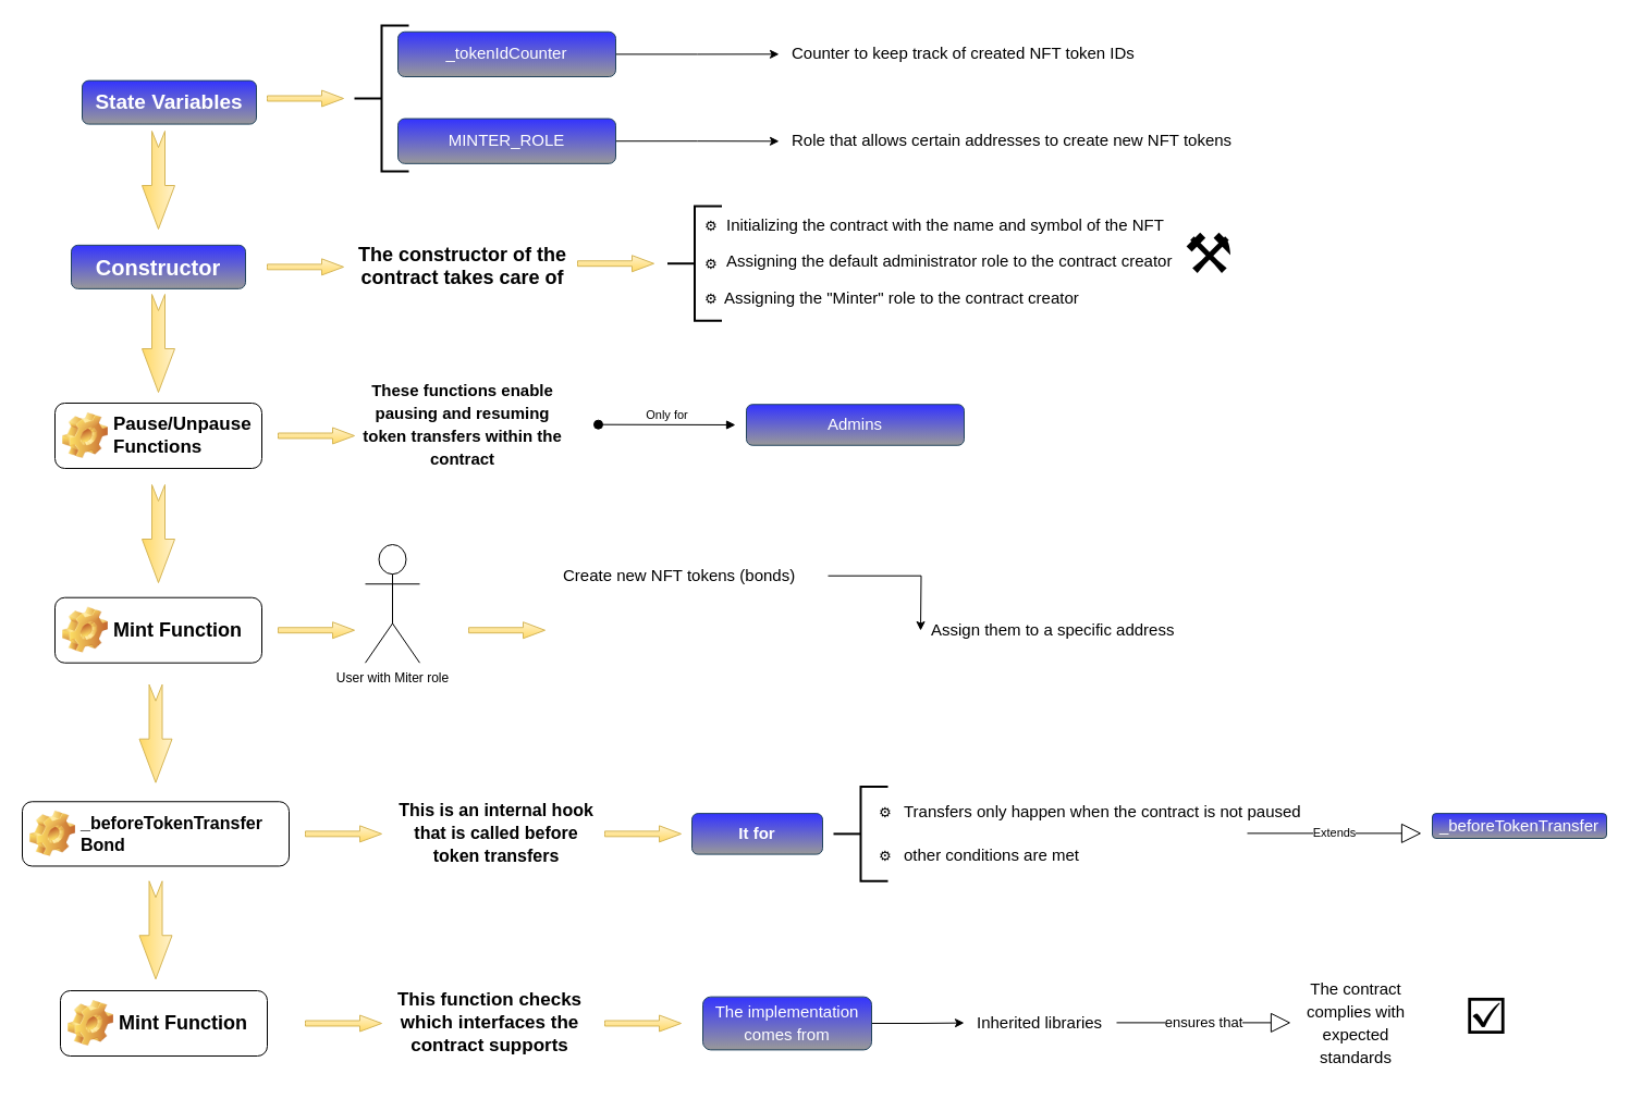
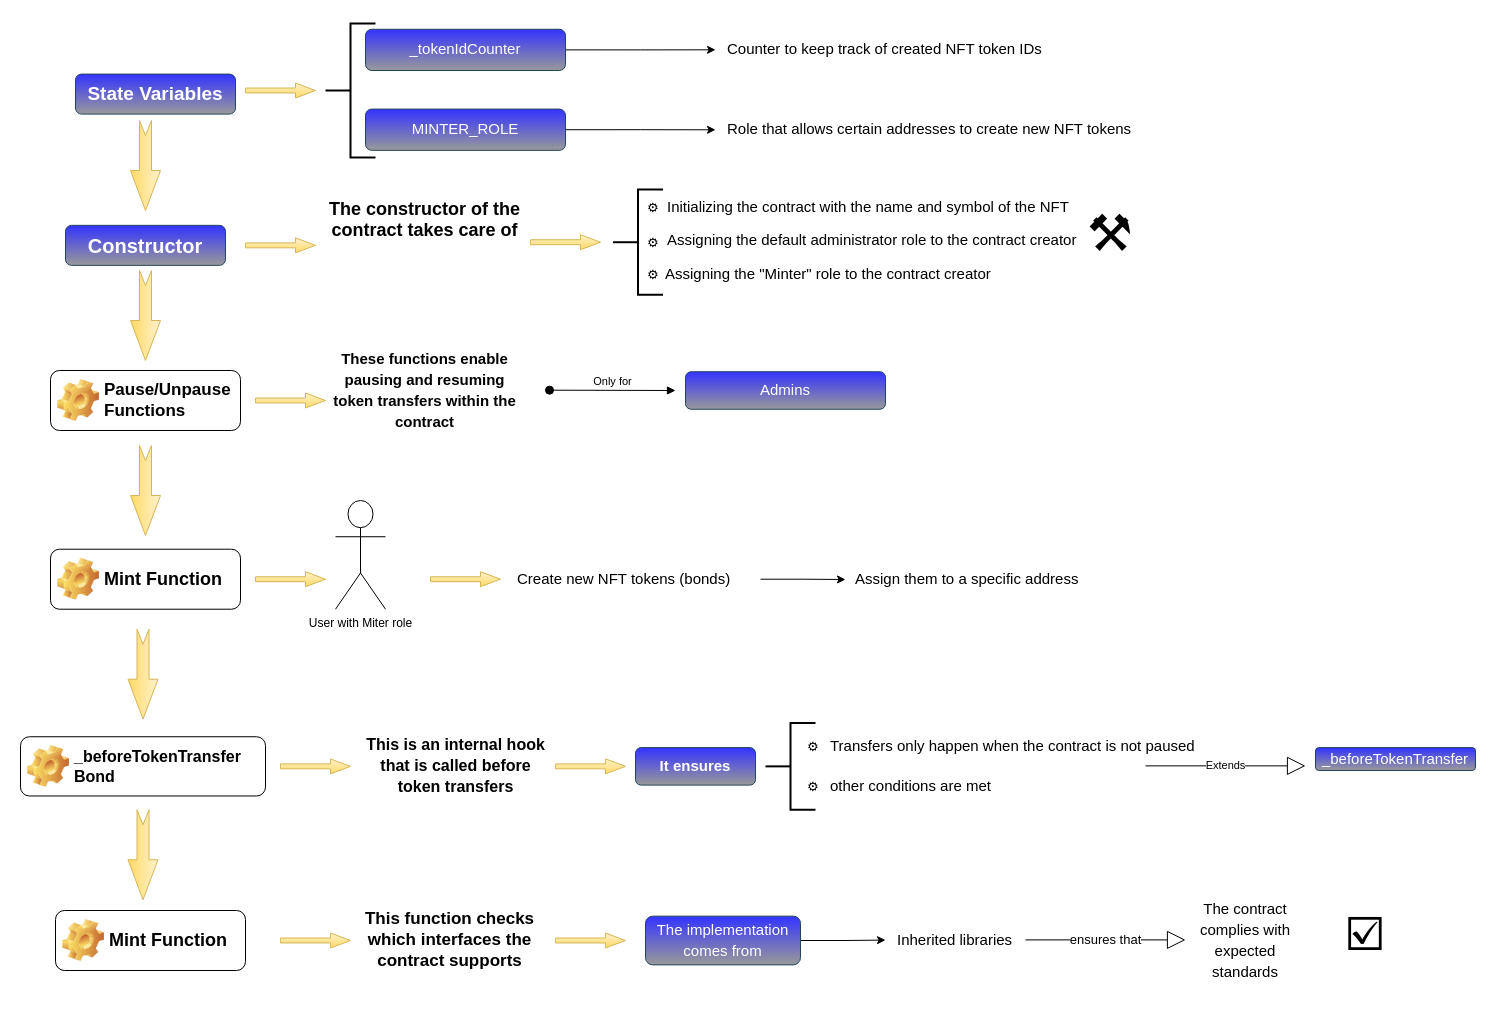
- <mxCell id="12" value="&lt;div style=&quot;line-height: 19px;&quot;&gt;&lt;font size=&quot;1&quot; style=&quot;&quot;&gt;&lt;b style=&quot;font-size: 18px;&quot;&gt;The constructor of the contract takes care of&lt;/b&gt;&lt;/font&gt;&lt;br&gt;&lt;/div&gt;" style="text;html=1;strokeColor=none;fillColor=none;align=center;verticalAlign=middle;whiteSpace=wrap;rounded=0;fontFamily=Helvetica;" parent="1" vertex="1"><mxGeometry x="325" y="197.66" width="199" height="94.37" as="geometry" /></mxCell>
+ <mxCell id="12" value="&lt;div style=&quot;line-height: 19px;&quot;&gt;&lt;font size=&quot;1&quot; style=&quot;&quot;&gt;&lt;b style=&quot;font-size: 18px;&quot;&gt;The constructor of the contract takes care of&lt;/b&gt;&lt;/font&gt;&lt;br&gt;&lt;/div&gt;" style="text;html=1;strokeColor=none;fillColor=none;align=center;verticalAlign=middle;whiteSpace=wrap;rounded=0;fontFamily=Helvetica;" parent="1" vertex="1"><mxGeometry x="325" y="172.66" width="199" height="94.37" as="geometry" /></mxCell>
- <mxCell id="43" value="&lt;div style=&quot;line-height: 120%;&quot;&gt;&lt;div style=&quot;line-height: 120%;&quot;&gt;&lt;div style=&quot;line-height: 120%;&quot;&gt;&lt;font style=&quot;font-size: 15px;&quot;&gt;Create new NFT tokens (bonds)&lt;/font&gt;&lt;br&gt;&lt;/div&gt;&lt;/div&gt;&lt;/div&gt;" style="text;html=1;strokeColor=none;fillColor=none;align=left;verticalAlign=middle;whiteSpace=wrap;rounded=0;fontFamily=Helvetica;" vertex="1" parent="1"><mxGeometry x="515" y="507.28" width="245" height="42.86" as="geometry" /></mxCell>
+ <mxCell id="43" value="&lt;div style=&quot;line-height: 120%;&quot;&gt;&lt;div style=&quot;line-height: 120%;&quot;&gt;&lt;div style=&quot;line-height: 120%;&quot;&gt;&lt;font style=&quot;font-size: 15px;&quot;&gt;Create new NFT tokens (bonds)&lt;/font&gt;&lt;br&gt;&lt;/div&gt;&lt;/div&gt;&lt;/div&gt;" style="text;html=1;strokeColor=none;fillColor=none;align=left;verticalAlign=middle;whiteSpace=wrap;rounded=0;fontFamily=Helvetica;" vertex="1" parent="1"><mxGeometry x="515" y="557.28" width="245" height="42.86" as="geometry" /></mxCell>
- <mxCell id="48" value="&lt;div style=&quot;line-height: 19px;&quot;&gt;&lt;font color=&quot;#ffffff&quot; style=&quot;font-size: 15px;&quot;&gt;&lt;b&gt;It for&lt;/b&gt;&lt;/font&gt;&lt;br&gt;&lt;/div&gt;" style="text;html=1;strokeColor=#23445d;fillColor=#3333FF;align=center;verticalAlign=middle;whiteSpace=wrap;rounded=1;gradientColor=#999999;fontFamily=Helvetica;" vertex="1" parent="1"><mxGeometry x="635" y="747.11" width="120" height="37.51" as="geometry" /></mxCell>
+ <mxCell id="48" value="&lt;div style=&quot;line-height: 19px;&quot;&gt;&lt;font color=&quot;#ffffff&quot; style=&quot;font-size: 15px;&quot;&gt;&lt;b&gt;It ensures&lt;/b&gt;&lt;/font&gt;&lt;br&gt;&lt;/div&gt;" style="text;html=1;strokeColor=#23445d;fillColor=#3333FF;align=center;verticalAlign=middle;whiteSpace=wrap;rounded=1;gradientColor=#999999;fontFamily=Helvetica;" vertex="1" parent="1"><mxGeometry x="635" y="747.11" width="120" height="37.51" as="geometry" /></mxCell>
